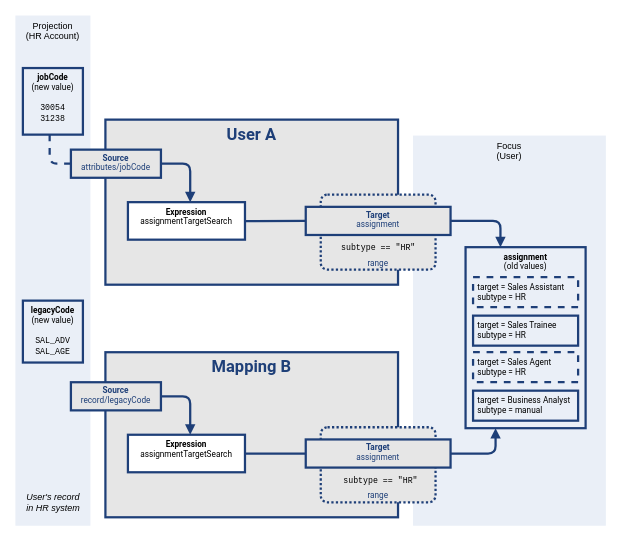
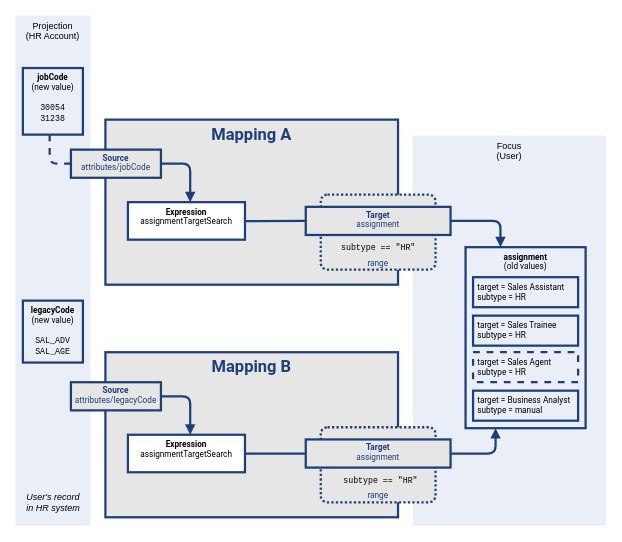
- <mxCell id="5" value="&lt;font color=&quot;#1e3f78&quot; style=&quot;font-size: 22px&quot;&gt;User A&lt;/font&gt;" style="rounded=0;whiteSpace=wrap;html=1;strokeWidth=3;perimeterSpacing=0;glass=0;strokeColor=#1E3F78;fontFamily=Roboto;fontSource=https%3A%2F%2Ffonts.googleapis.com%2Fcss%3Ffamily%3DRoboto;fontColor=#FFFFFF;fontSize=11;fontStyle=1;spacing=2;verticalAlign=top;fillColor=#E6E6E6;" vertex="1" parent="1"><mxGeometry x="140" y="158.75" width="390" height="220" as="geometry" /></mxCell>
+ <mxCell id="5" value="&lt;font color=&quot;#1e3f78&quot; style=&quot;font-size: 22px&quot;&gt;Mapping A&lt;/font&gt;" style="rounded=0;whiteSpace=wrap;html=1;strokeWidth=3;perimeterSpacing=0;glass=0;strokeColor=#1E3F78;fontFamily=Roboto;fontSource=https%3A%2F%2Ffonts.googleapis.com%2Fcss%3Ffamily%3DRoboto;fontColor=#FFFFFF;fontSize=11;fontStyle=1;spacing=2;verticalAlign=top;fillColor=#E6E6E6;" vertex="1" parent="1"><mxGeometry x="140" y="158.75" width="390" height="220" as="geometry" /></mxCell>
- <mxCell id="15" value="&lt;div&gt;&lt;span style=&quot;font-weight: 400&quot;&gt;target = Sales Assistant&lt;/span&gt;&lt;/div&gt;&lt;span style=&quot;font-weight: 400&quot;&gt;&lt;div&gt;&lt;span&gt;subtype = HR&lt;/span&gt;&lt;/div&gt;&lt;/span&gt;" style="rounded=0;whiteSpace=wrap;html=1;strokeWidth=3;perimeterSpacing=0;glass=0;fontFamily=Roboto;fontSource=https%3A%2F%2Ffonts.googleapis.com%2Fcss%3Ffamily%3DRoboto;fontSize=11;fontStyle=1;spacing=2;strokeColor=#1E3F78;verticalAlign=top;fillColor=#EAEFF7;align=left;spacingLeft=4;dashed=1;" vertex="1" parent="1"><mxGeometry x="630" y="368.75" width="140" height="40" as="geometry" /></mxCell>
+ <mxCell id="15" value="&lt;div&gt;&lt;span style=&quot;font-weight: 400&quot;&gt;target = Sales Assistant&lt;/span&gt;&lt;/div&gt;&lt;span style=&quot;font-weight: 400&quot;&gt;&lt;div&gt;&lt;span&gt;subtype = HR&lt;/span&gt;&lt;/div&gt;&lt;/span&gt;" style="rounded=0;whiteSpace=wrap;html=1;strokeWidth=3;perimeterSpacing=0;glass=0;fontFamily=Roboto;fontSource=https%3A%2F%2Ffonts.googleapis.com%2Fcss%3Ffamily%3DRoboto;fontSize=11;fontStyle=1;spacing=2;strokeColor=#1E3F78;verticalAlign=top;fillColor=#EAEFF7;align=left;spacingLeft=4;" vertex="1" parent="1"><mxGeometry x="630" y="368.75" width="140" height="40" as="geometry" /></mxCell>
- <mxCell id="22" value="&lt;font color=&quot;#1e3f78&quot;&gt;Source&lt;br&gt;&lt;span style=&quot;font-weight: 400&quot;&gt;record/legacyCode&lt;/span&gt;&lt;br&gt;&lt;/font&gt;" style="rounded=0;whiteSpace=wrap;html=1;strokeWidth=3;perimeterSpacing=0;glass=0;strokeColor=#1E3F78;fontFamily=Roboto;fontSource=https%3A%2F%2Ffonts.googleapis.com%2Fcss%3Ffamily%3DRoboto;fontColor=#FFFFFF;fontSize=11;fontStyle=1;spacing=0;verticalAlign=top;fillColor=#E6E6E6;" vertex="1" parent="1"><mxGeometry x="94" y="508.75" width="120" height="37.5" as="geometry" /></mxCell>
+ <mxCell id="22" value="&lt;font color=&quot;#1e3f78&quot;&gt;Source&lt;br&gt;&lt;span style=&quot;font-weight: 400&quot;&gt;attributes/legacyCode&lt;/span&gt;&lt;br&gt;&lt;/font&gt;" style="rounded=0;whiteSpace=wrap;html=1;strokeWidth=3;perimeterSpacing=0;glass=0;strokeColor=#1E3F78;fontFamily=Roboto;fontSource=https%3A%2F%2Ffonts.googleapis.com%2Fcss%3Ffamily%3DRoboto;fontColor=#FFFFFF;fontSize=11;fontStyle=1;spacing=0;verticalAlign=top;fillColor=#E6E6E6;" vertex="1" parent="1"><mxGeometry x="94" y="508.75" width="120" height="37.5" as="geometry" /></mxCell>
